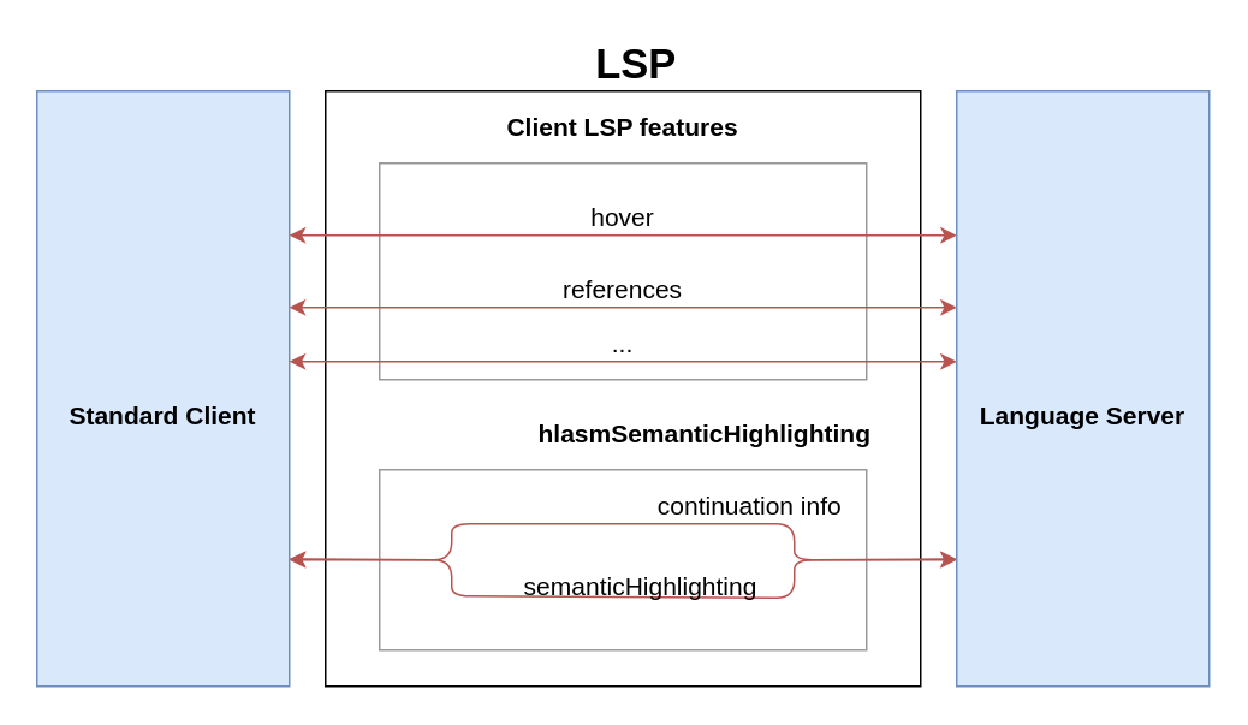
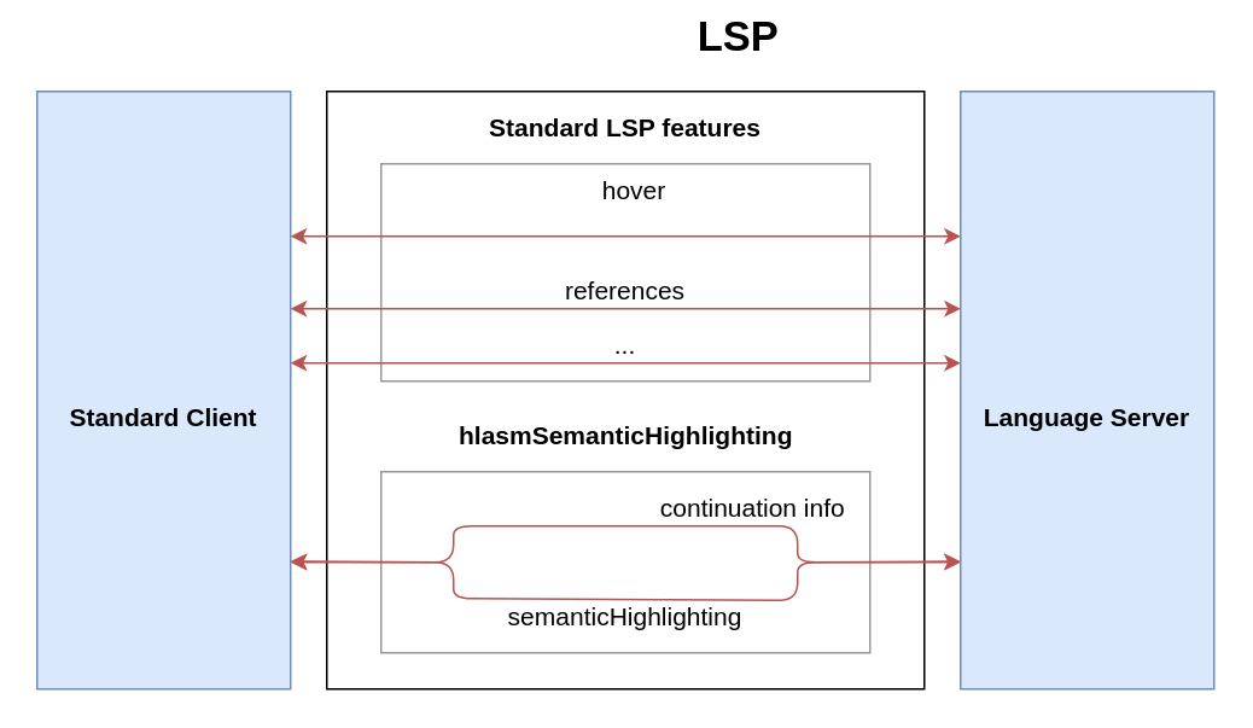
- <mxCell id="5" value="LSP" style="text;html=1;strokeColor=none;fillColor=none;align=center;verticalAlign=middle;whiteSpace=wrap;rounded=0;fontSize=23;fontStyle=1" vertex="1" parent="1"><mxGeometry x="325" y="20" width="55" height="30" as="geometry" /></mxCell>
+ <mxCell id="5" value="LSP" style="text;html=1;strokeColor=none;fillColor=none;align=center;verticalAlign=middle;whiteSpace=wrap;rounded=0;fontSize=23;fontStyle=1" vertex="1" parent="1"><mxGeometry x="380" y="5" width="55" height="30" as="geometry" /></mxCell>
- <mxCell id="8" value="Client LSP features" style="text;html=1;strokeColor=none;fillColor=none;align=center;verticalAlign=middle;whiteSpace=wrap;rounded=0;fontSize=14;opacity=0;fontStyle=1" vertex="1" parent="1"><mxGeometry x="265" y="60" width="160" height="20" as="geometry" /></mxCell>
+ <mxCell id="8" value="Standard LSP features" style="text;html=1;strokeColor=none;fillColor=none;align=center;verticalAlign=middle;whiteSpace=wrap;rounded=0;fontSize=14;opacity=0;fontStyle=1" vertex="1" parent="1"><mxGeometry x="265" y="60" width="160" height="20" as="geometry" /></mxCell>
- <mxCell id="15" value="hover" style="text;html=1;strokeColor=none;fillColor=none;align=center;verticalAlign=middle;whiteSpace=wrap;rounded=0;fontSize=14;opacity=0;" vertex="1" parent="1"><mxGeometry x="325" y="110" width="40" height="20" as="geometry" /></mxCell>
+ <mxCell id="15" value="hover" style="text;html=1;strokeColor=none;fillColor=none;align=center;verticalAlign=middle;whiteSpace=wrap;rounded=0;fontSize=14;opacity=0;" vertex="1" parent="1"><mxGeometry x="330" y="95" width="40" height="20" as="geometry" /></mxCell>
- <mxCell id="11" value="hlasmSemanticHighlighting" style="text;html=1;strokeColor=none;fillColor=none;align=center;verticalAlign=middle;whiteSpace=wrap;rounded=0;fontSize=14;opacity=0;fontStyle=1" vertex="1" parent="1"><mxGeometry x="292.5" y="230" width="195" height="20" as="geometry" /></mxCell>
+ <mxCell id="11" value="hlasmSemanticHighlighting" style="text;html=1;strokeColor=none;fillColor=none;align=center;verticalAlign=middle;whiteSpace=wrap;rounded=0;fontSize=14;opacity=0;fontStyle=1" vertex="1" parent="1"><mxGeometry x="247.5" y="230" width="195" height="20" as="geometry" /></mxCell>
- <mxCell id="19" value="semanticHighlighting" style="text;html=1;strokeColor=none;fillColor=none;align=center;verticalAlign=middle;whiteSpace=wrap;rounded=0;fontSize=14;opacity=0;" vertex="1" parent="1"><mxGeometry x="275" y="315" width="160" height="20" as="geometry" /></mxCell>
+ <mxCell id="19" value="semanticHighlighting" style="text;html=1;strokeColor=none;fillColor=none;align=center;verticalAlign=middle;whiteSpace=wrap;rounded=0;fontSize=14;opacity=0;" vertex="1" parent="1"><mxGeometry x="265" y="330" width="160" height="20" as="geometry" /></mxCell>
